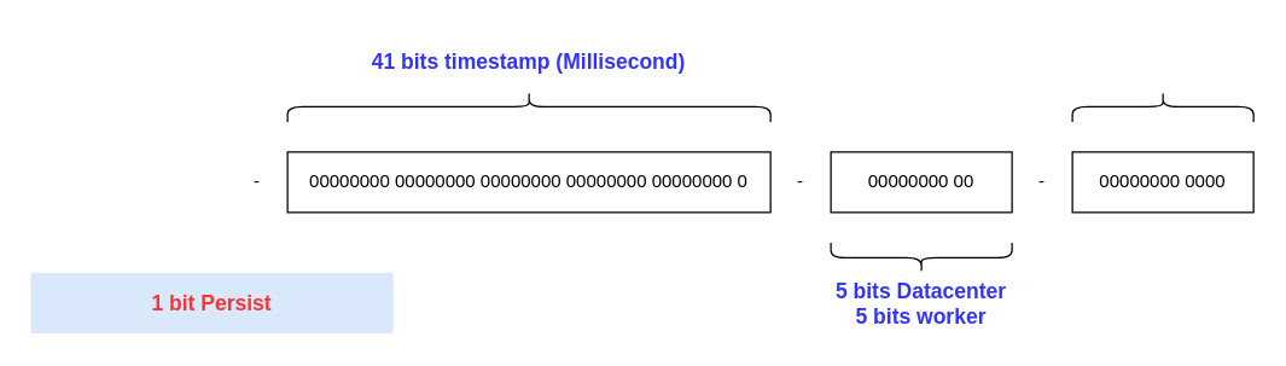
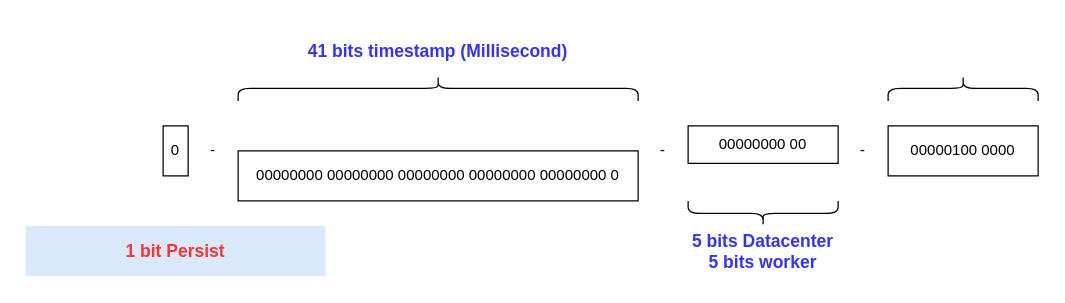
+ <mxCell id="8" value="0" style="rounded=0;whiteSpace=wrap;html=1;" vertex="1" parent="1"><mxGeometry x="130" y="100" width="20" height="40" as="geometry" /></mxCell>
- <mxCell id="3" value="00000000 00000000 00000000 00000000 00000000 0" style="rounded=0;whiteSpace=wrap;html=1;" vertex="1" parent="1"><mxGeometry x="190" y="100" width="320" height="40" as="geometry" /></mxCell>
+ <mxCell id="3" value="00000000 00000000 00000000 00000000 00000000 0" style="rounded=0;whiteSpace=wrap;html=1;" vertex="1" parent="1"><mxGeometry x="190" y="120" width="320" height="40" as="geometry" /></mxCell>
- <mxCell id="5" value="00000000 00" style="rounded=0;whiteSpace=wrap;html=1;" vertex="1" parent="1"><mxGeometry x="550" y="100" width="120" height="40" as="geometry" /></mxCell>
+ <mxCell id="5" value="00000000 00" style="rounded=0;whiteSpace=wrap;html=1;" vertex="1" parent="1"><mxGeometry x="550" y="100" width="120" height="30" as="geometry" /></mxCell>
- <mxCell id="7" value="00000000 0000" style="rounded=0;whiteSpace=wrap;html=1;" vertex="1" parent="1"><mxGeometry x="710" y="100" width="120" height="40" as="geometry" /></mxCell>
+ <mxCell id="7" value="00000100 0000" style="rounded=0;whiteSpace=wrap;html=1;" vertex="1" parent="1"><mxGeometry x="710" y="100" width="120" height="40" as="geometry" /></mxCell>
